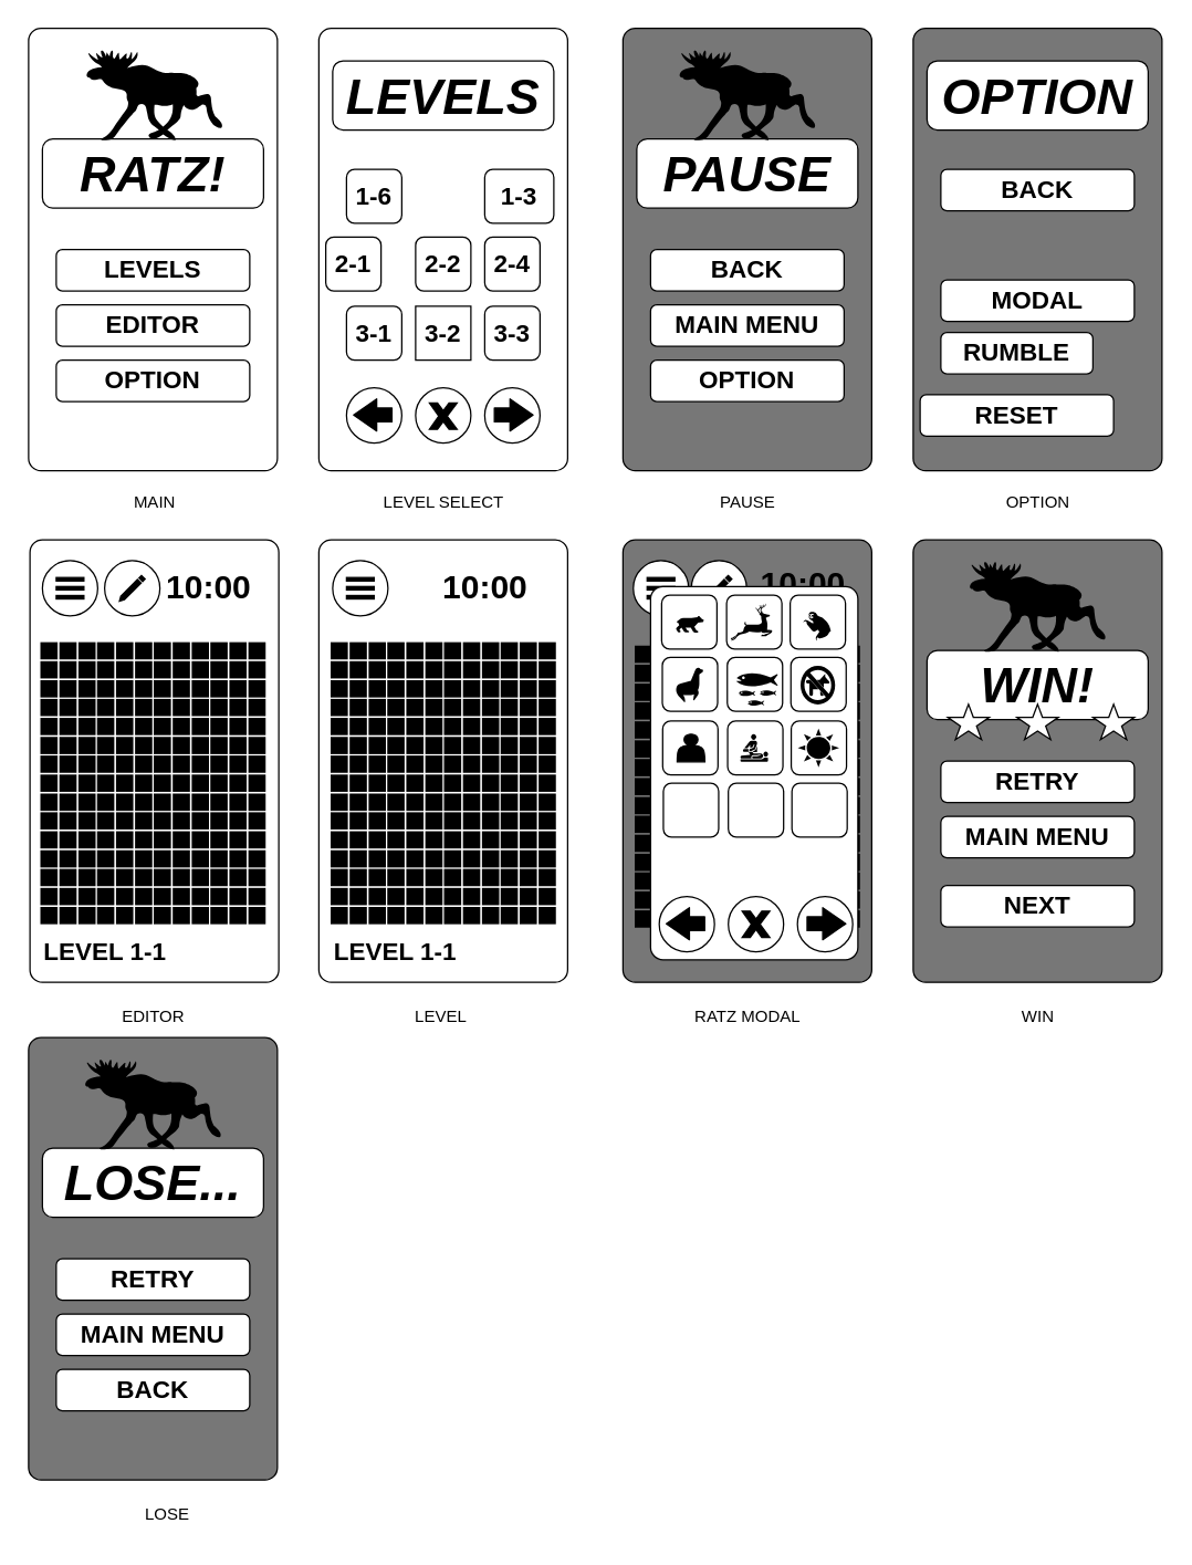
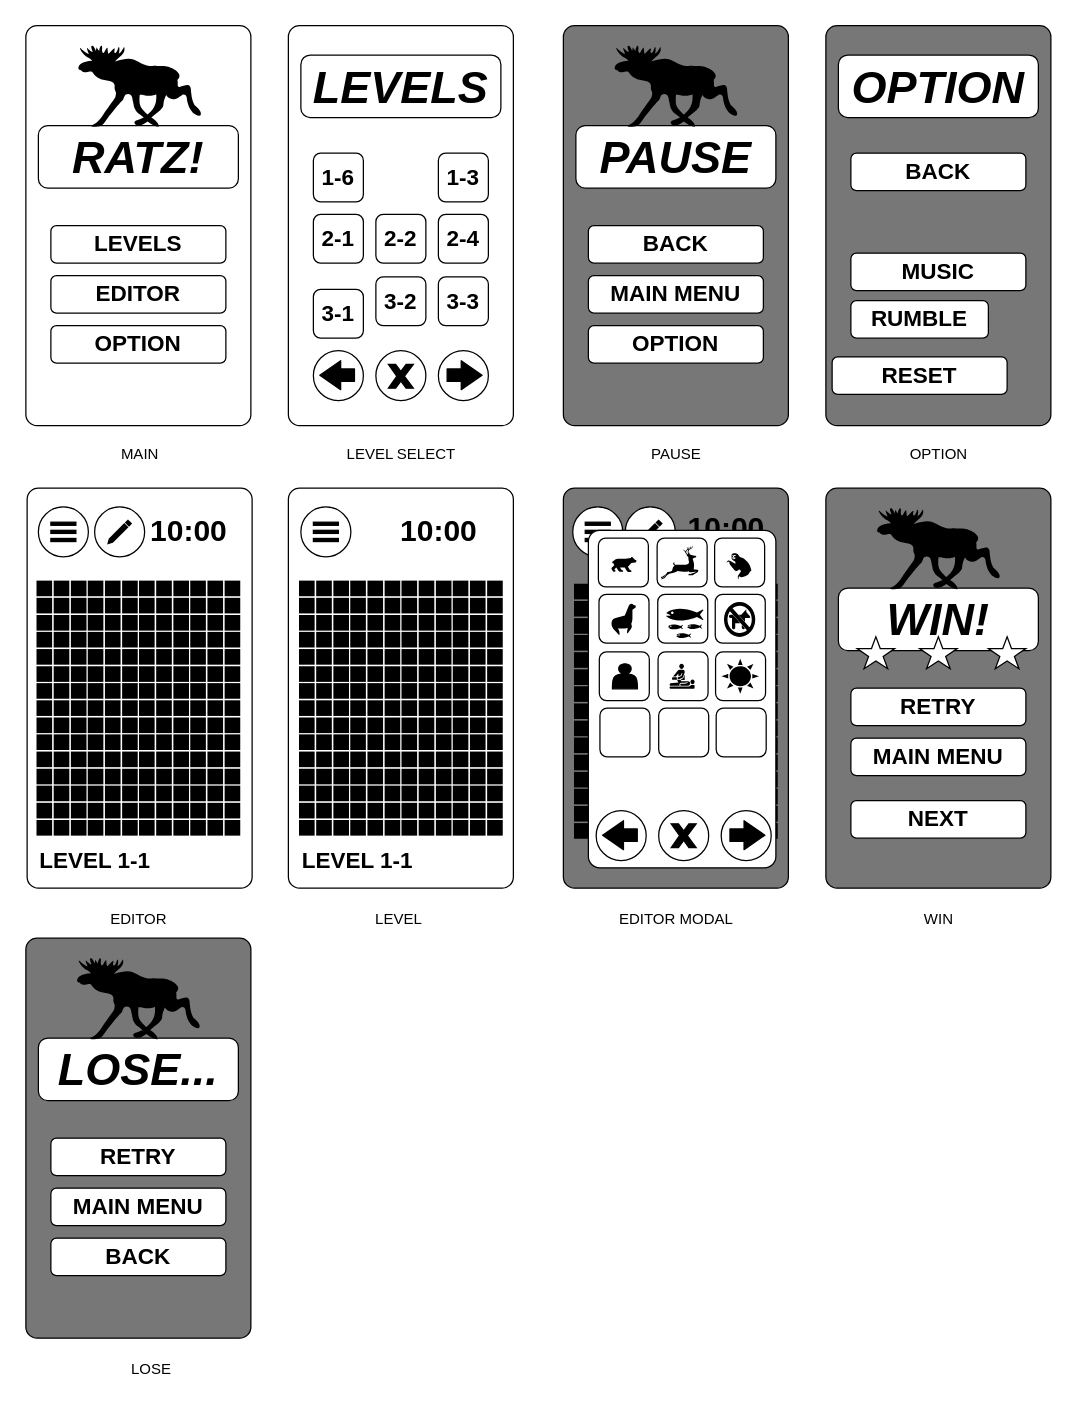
- <mxCell id="25" value="&lt;div style=&quot;text-align: justify;&quot;&gt;&lt;b style=&quot;background-color: transparent;&quot;&gt;&lt;font style=&quot;font-size: 18px;&quot;&gt;1-3&lt;/font&gt;&lt;/b&gt;&lt;/div&gt;" style="rounded=1;whiteSpace=wrap;html=1;" vertex="1" parent="1"><mxGeometry x="350" y="122" width="50" height="39" as="geometry" /></mxCell>
+ <mxCell id="25" value="&lt;div style=&quot;text-align: justify;&quot;&gt;&lt;b style=&quot;background-color: transparent;&quot;&gt;&lt;font style=&quot;font-size: 18px;&quot;&gt;1-3&lt;/font&gt;&lt;/b&gt;&lt;/div&gt;" style="rounded=1;whiteSpace=wrap;html=1;" vertex="1" parent="1"><mxGeometry x="350" y="122" width="40" height="39" as="geometry" /></mxCell>
- <mxCell id="26" value="&lt;div style=&quot;text-align: justify;&quot;&gt;&lt;b style=&quot;background-color: transparent;&quot;&gt;&lt;font style=&quot;font-size: 18px;&quot;&gt;2-1&lt;/font&gt;&lt;/b&gt;&lt;/div&gt;" style="rounded=1;whiteSpace=wrap;html=1;" vertex="1" parent="1"><mxGeometry x="235" y="171" width="40" height="39" as="geometry" /></mxCell>
+ <mxCell id="26" value="&lt;div style=&quot;text-align: justify;&quot;&gt;&lt;b style=&quot;background-color: transparent;&quot;&gt;&lt;font style=&quot;font-size: 18px;&quot;&gt;2-1&lt;/font&gt;&lt;/b&gt;&lt;/div&gt;" style="rounded=1;whiteSpace=wrap;html=1;" vertex="1" parent="1"><mxGeometry x="250" y="171" width="40" height="39" as="geometry" /></mxCell>
- <mxCell id="51" value="&lt;b&gt;&lt;font style=&quot;font-size: 18px;&quot;&gt;MODAL&lt;/font&gt;&lt;/b&gt;" style="rounded=1;whiteSpace=wrap;html=1;" vertex="1" parent="1"><mxGeometry x="680" y="202" width="140" height="30" as="geometry" /></mxCell>
+ <mxCell id="51" value="&lt;b&gt;&lt;font style=&quot;font-size: 18px;&quot;&gt;MUSIC&lt;/font&gt;&lt;/b&gt;" style="rounded=1;whiteSpace=wrap;html=1;" vertex="1" parent="1"><mxGeometry x="680" y="202" width="140" height="30" as="geometry" /></mxCell>
- <mxCell id="29" value="&lt;b&gt;&lt;font style=&quot;font-size: 18px;&quot;&gt;3-1&lt;/font&gt;&lt;/b&gt;" style="rounded=1;whiteSpace=wrap;html=1;" vertex="1" parent="1"><mxGeometry x="250" y="221" width="40" height="39" as="geometry" /></mxCell>
+ <mxCell id="29" value="&lt;b&gt;&lt;font style=&quot;font-size: 18px;&quot;&gt;3-1&lt;/font&gt;&lt;/b&gt;" style="rounded=1;whiteSpace=wrap;html=1;" vertex="1" parent="1"><mxGeometry x="250" y="231" width="40" height="39" as="geometry" /></mxCell>
- <mxCell id="30" value="&lt;b&gt;&lt;font style=&quot;font-size: 18px;&quot;&gt;3-2&lt;/font&gt;&lt;/b&gt;" style="whiteSpace=wrap;html=1;rounded=0;" vertex="1" parent="1"><mxGeometry x="300" y="221" width="40" height="39" as="geometry" /></mxCell>
+ <mxCell id="30" value="&lt;b&gt;&lt;font style=&quot;font-size: 18px;&quot;&gt;3-2&lt;/font&gt;&lt;/b&gt;" style="rounded=1;whiteSpace=wrap;html=1;" vertex="1" parent="1"><mxGeometry x="300" y="221" width="40" height="39" as="geometry" /></mxCell>
- <mxCell id="88" value="RATZ MODAL" style="text;html=1;align=center;verticalAlign=middle;resizable=0;points=[];autosize=1;strokeColor=none;fillColor=none;" vertex="1" parent="1"><mxGeometry x="485" y="720" width="110" height="30" as="geometry" /></mxCell>
+ <mxCell id="88" value="EDITOR MODAL" style="text;html=1;align=center;verticalAlign=middle;resizable=0;points=[];autosize=1;strokeColor=none;fillColor=none;" vertex="1" parent="1"><mxGeometry x="485" y="720" width="110" height="30" as="geometry" /></mxCell>
